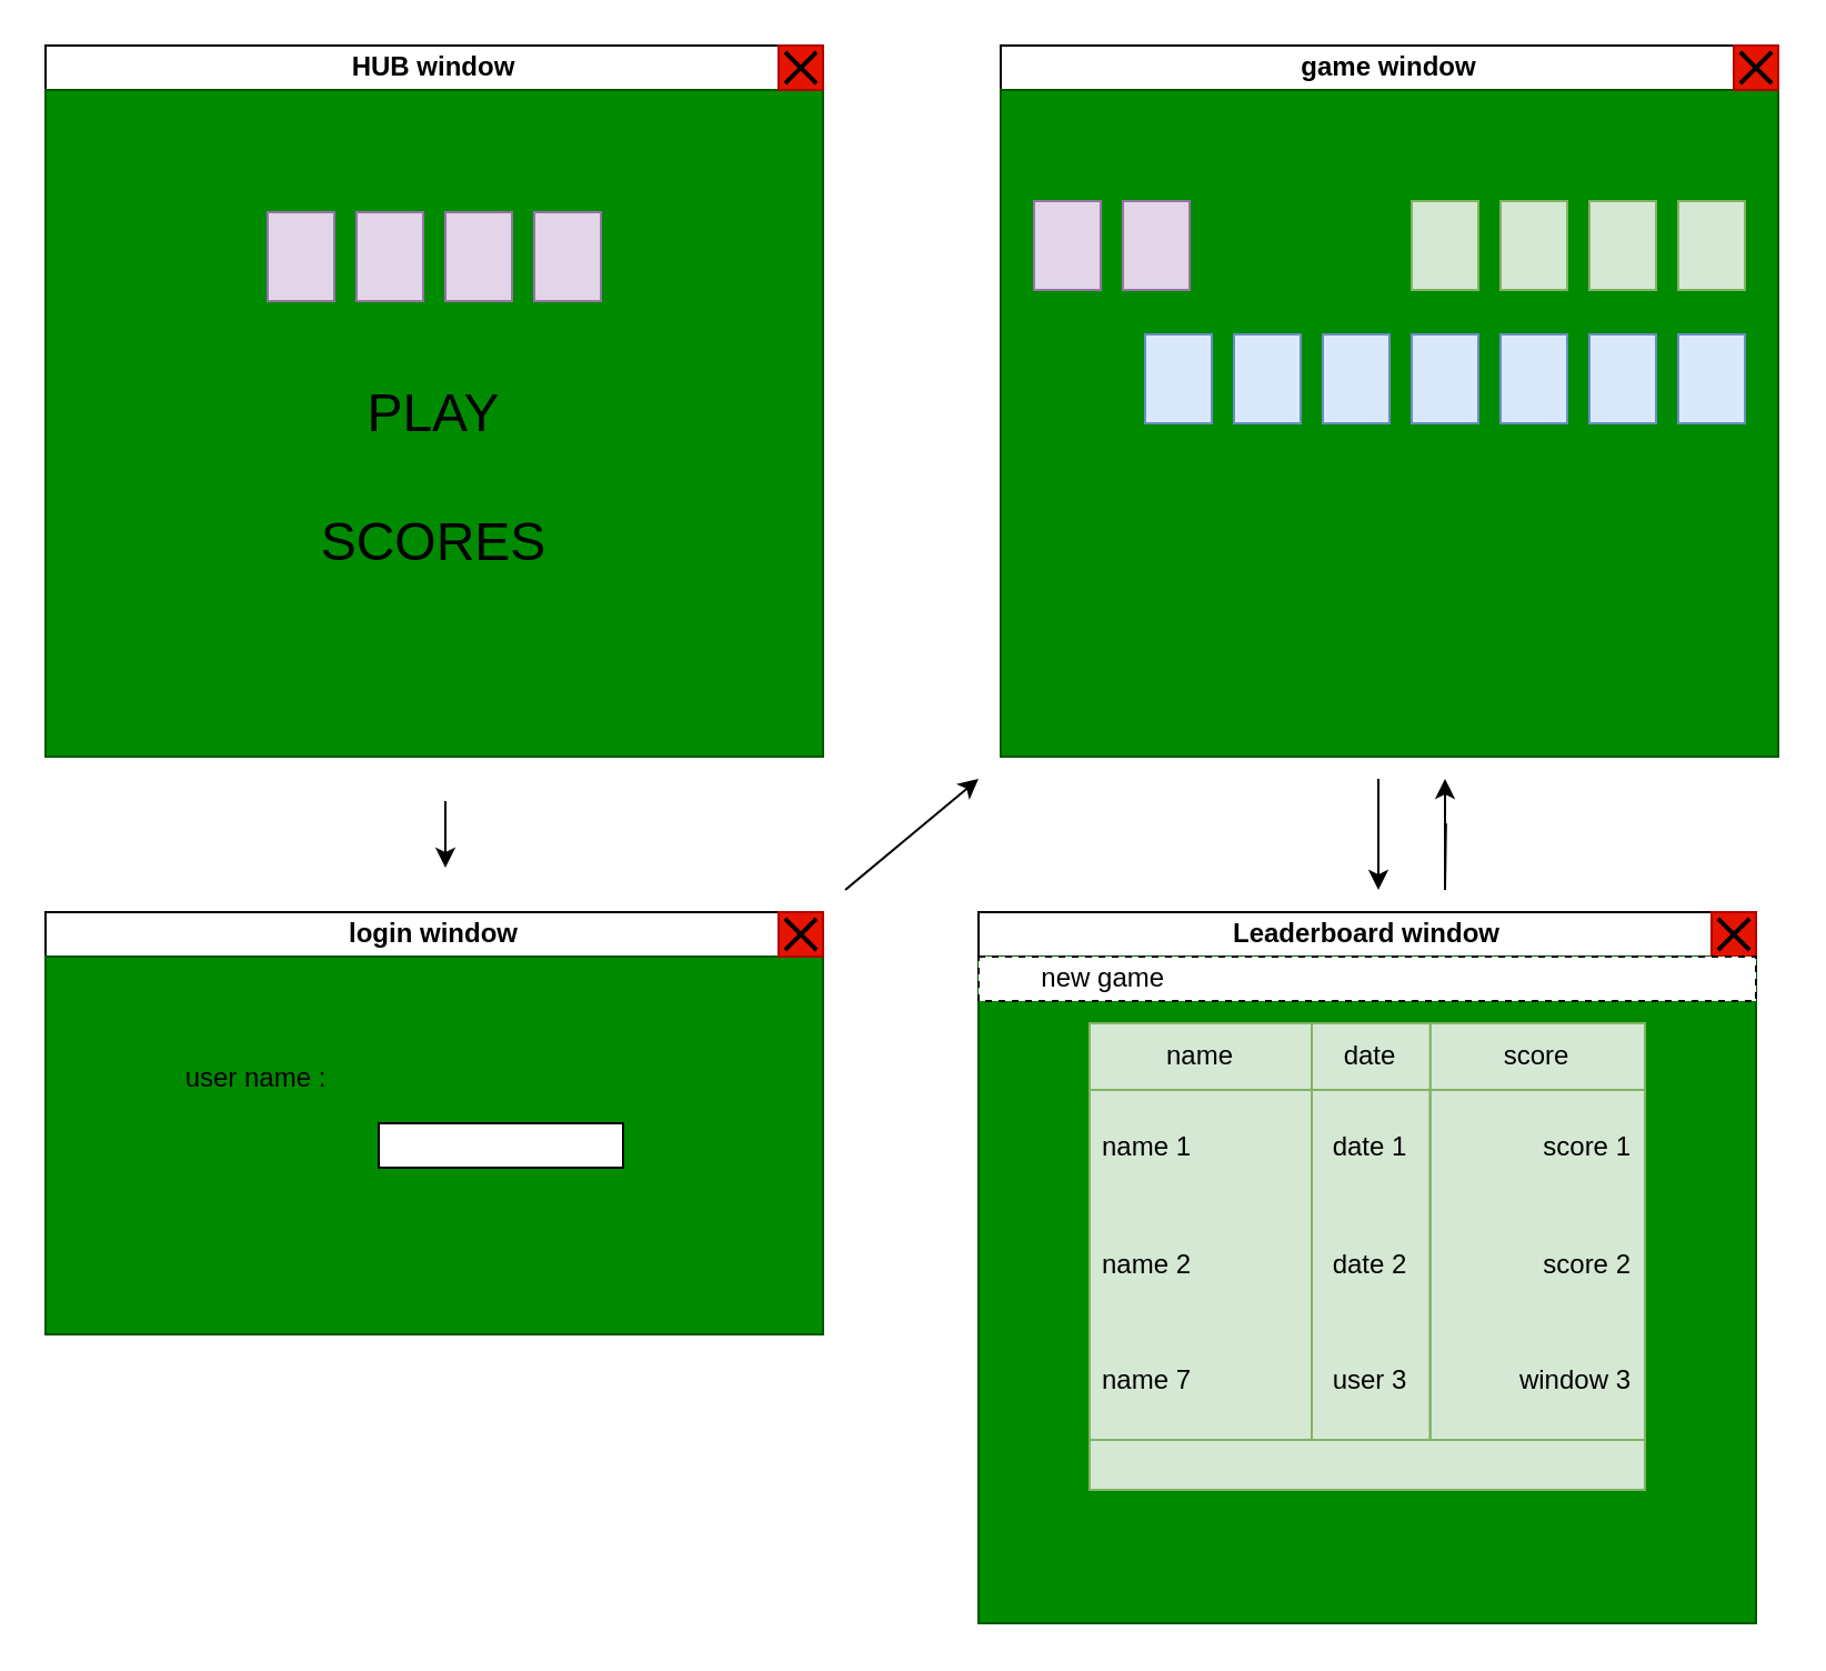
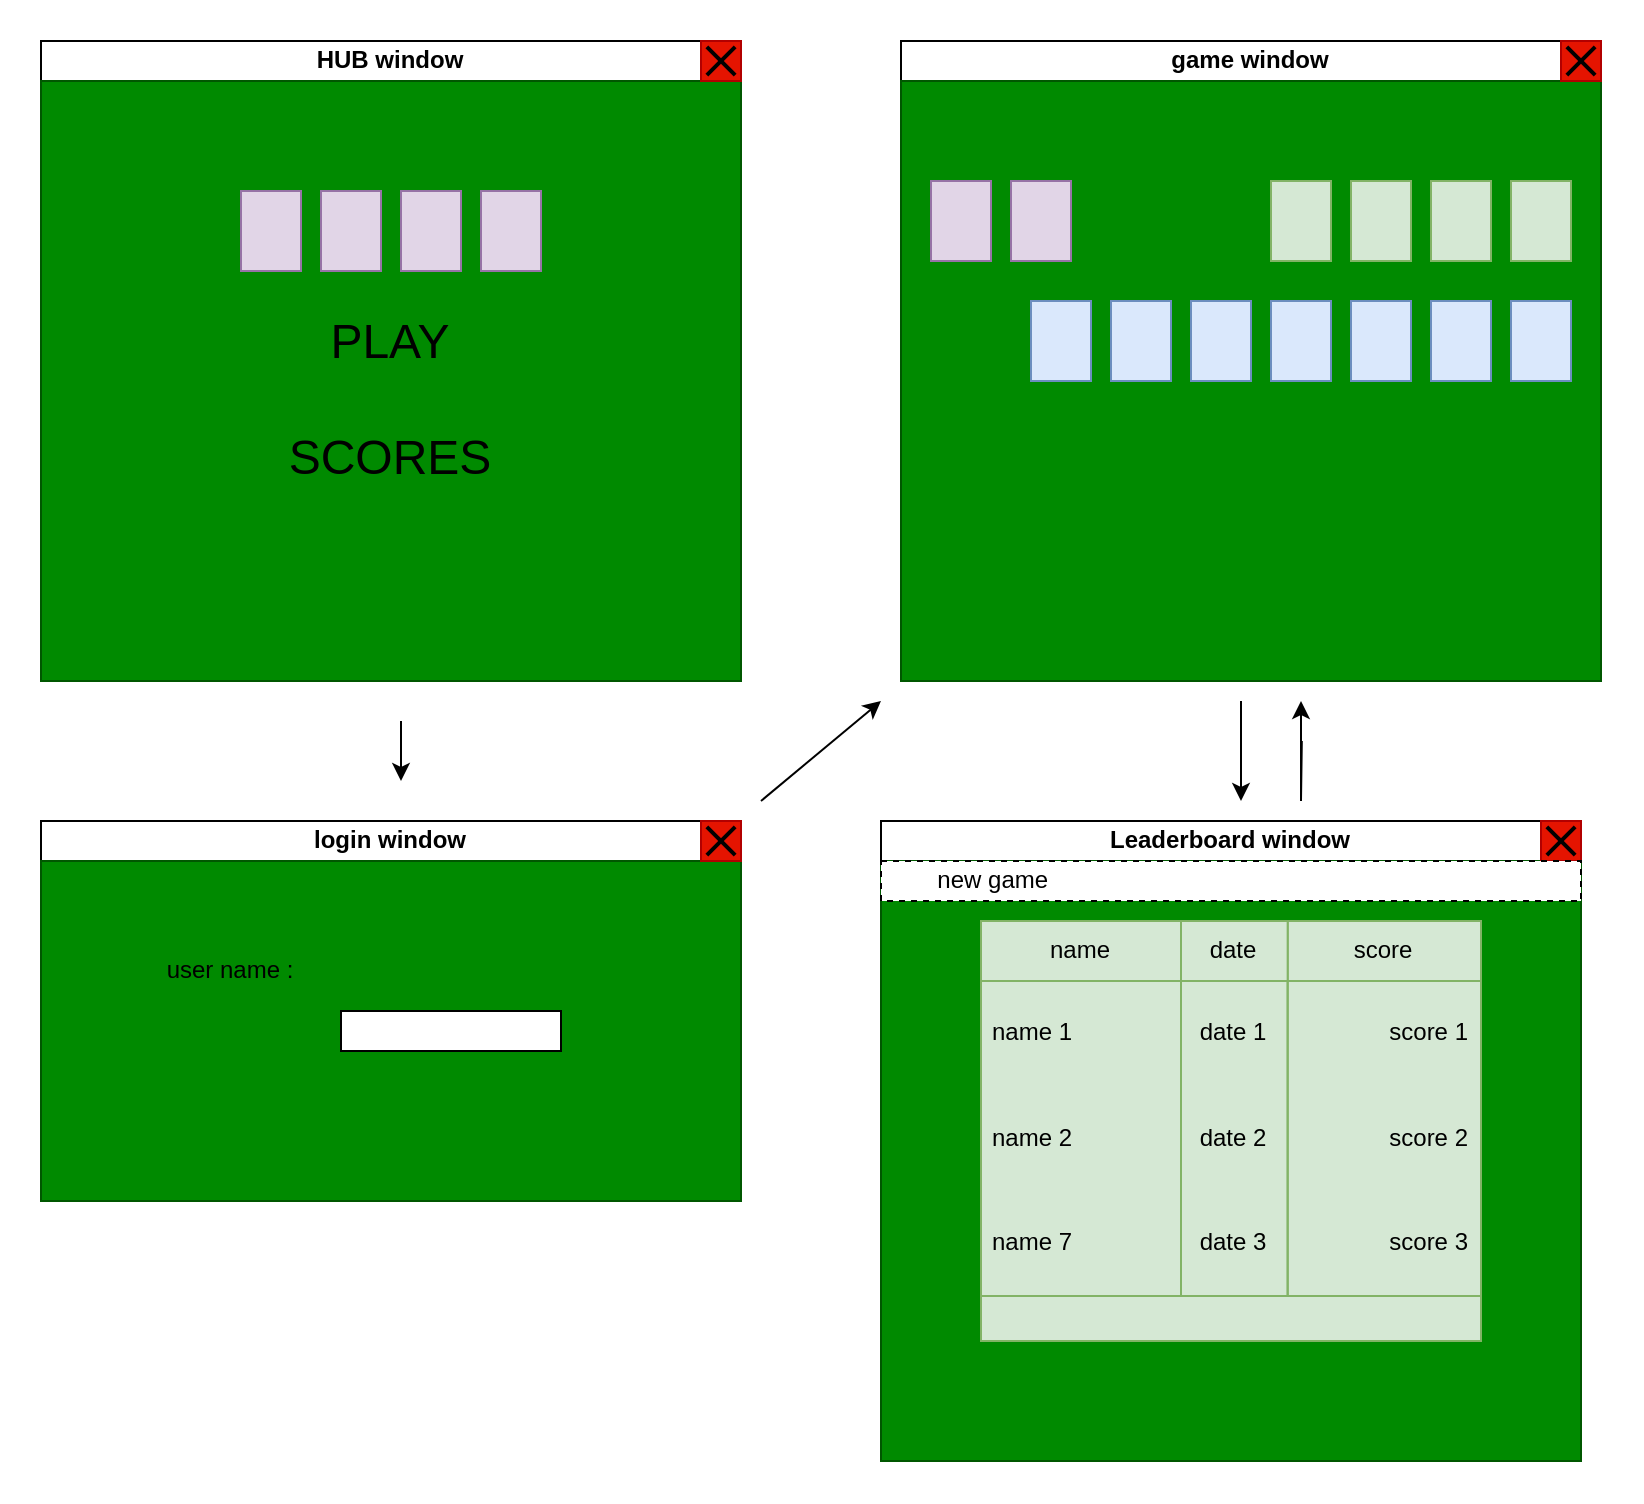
- <mxCell id="29" value="&lt;font style=&quot;font-size: 24px;&quot;&gt;PLAY&lt;/font&gt;&lt;div&gt;&lt;font style=&quot;font-size: 24px;&quot;&gt;&lt;br&gt;&lt;/font&gt;&lt;/div&gt;&lt;div&gt;&lt;span style=&quot;font-size: 24px;&quot;&gt;SCORES&lt;/span&gt;&lt;/div&gt;" style="text;html=1;align=center;verticalAlign=middle;whiteSpace=wrap;rounded=0;" parent="20" vertex="1"><mxGeometry x="60" y="130" width="230" height="130" as="geometry" /></mxCell>
+ <mxCell id="29" value="&lt;font style=&quot;font-size: 24px;&quot;&gt;PLAY&lt;/font&gt;&lt;div&gt;&lt;font style=&quot;font-size: 24px;&quot;&gt;&lt;br&gt;&lt;/font&gt;&lt;/div&gt;&lt;div&gt;&lt;span style=&quot;font-size: 24px;&quot;&gt;SCORES&lt;/span&gt;&lt;/div&gt;" style="text;html=1;align=center;verticalAlign=middle;whiteSpace=wrap;rounded=0;" parent="20" vertex="1"><mxGeometry x="60" y="115" width="230" height="130" as="geometry" /></mxCell>
- <mxCell id="47" value="user 3" style="text;strokeColor=none;fillColor=none;align=center;verticalAlign=middle;spacingLeft=4;spacingRight=4;overflow=hidden;points=[[0,0.5],[1,0.5]];portConstraint=eastwest;rotatable=0;whiteSpace=wrap;html=1;" parent="44" vertex="1"><mxGeometry y="135" width="53.33" height="52.5" as="geometry" /></mxCell>
+ <mxCell id="47" value="date 3" style="text;strokeColor=none;fillColor=none;align=center;verticalAlign=middle;spacingLeft=4;spacingRight=4;overflow=hidden;points=[[0,0.5],[1,0.5]];portConstraint=eastwest;rotatable=0;whiteSpace=wrap;html=1;" parent="44" vertex="1"><mxGeometry y="135" width="53.33" height="52.5" as="geometry" /></mxCell>
- <mxCell id="43" value="window 3" style="text;strokeColor=none;fillColor=none;align=right;verticalAlign=middle;spacingLeft=4;spacingRight=4;overflow=hidden;points=[[0,0.5],[1,0.5]];portConstraint=eastwest;rotatable=0;whiteSpace=wrap;html=1;" parent="40" vertex="1"><mxGeometry y="135" width="96.67" height="52.5" as="geometry" /></mxCell>
+ <mxCell id="43" value="score 3" style="text;strokeColor=none;fillColor=none;align=right;verticalAlign=middle;spacingLeft=4;spacingRight=4;overflow=hidden;points=[[0,0.5],[1,0.5]];portConstraint=eastwest;rotatable=0;whiteSpace=wrap;html=1;" parent="40" vertex="1"><mxGeometry y="135" width="96.67" height="52.5" as="geometry" /></mxCell>
